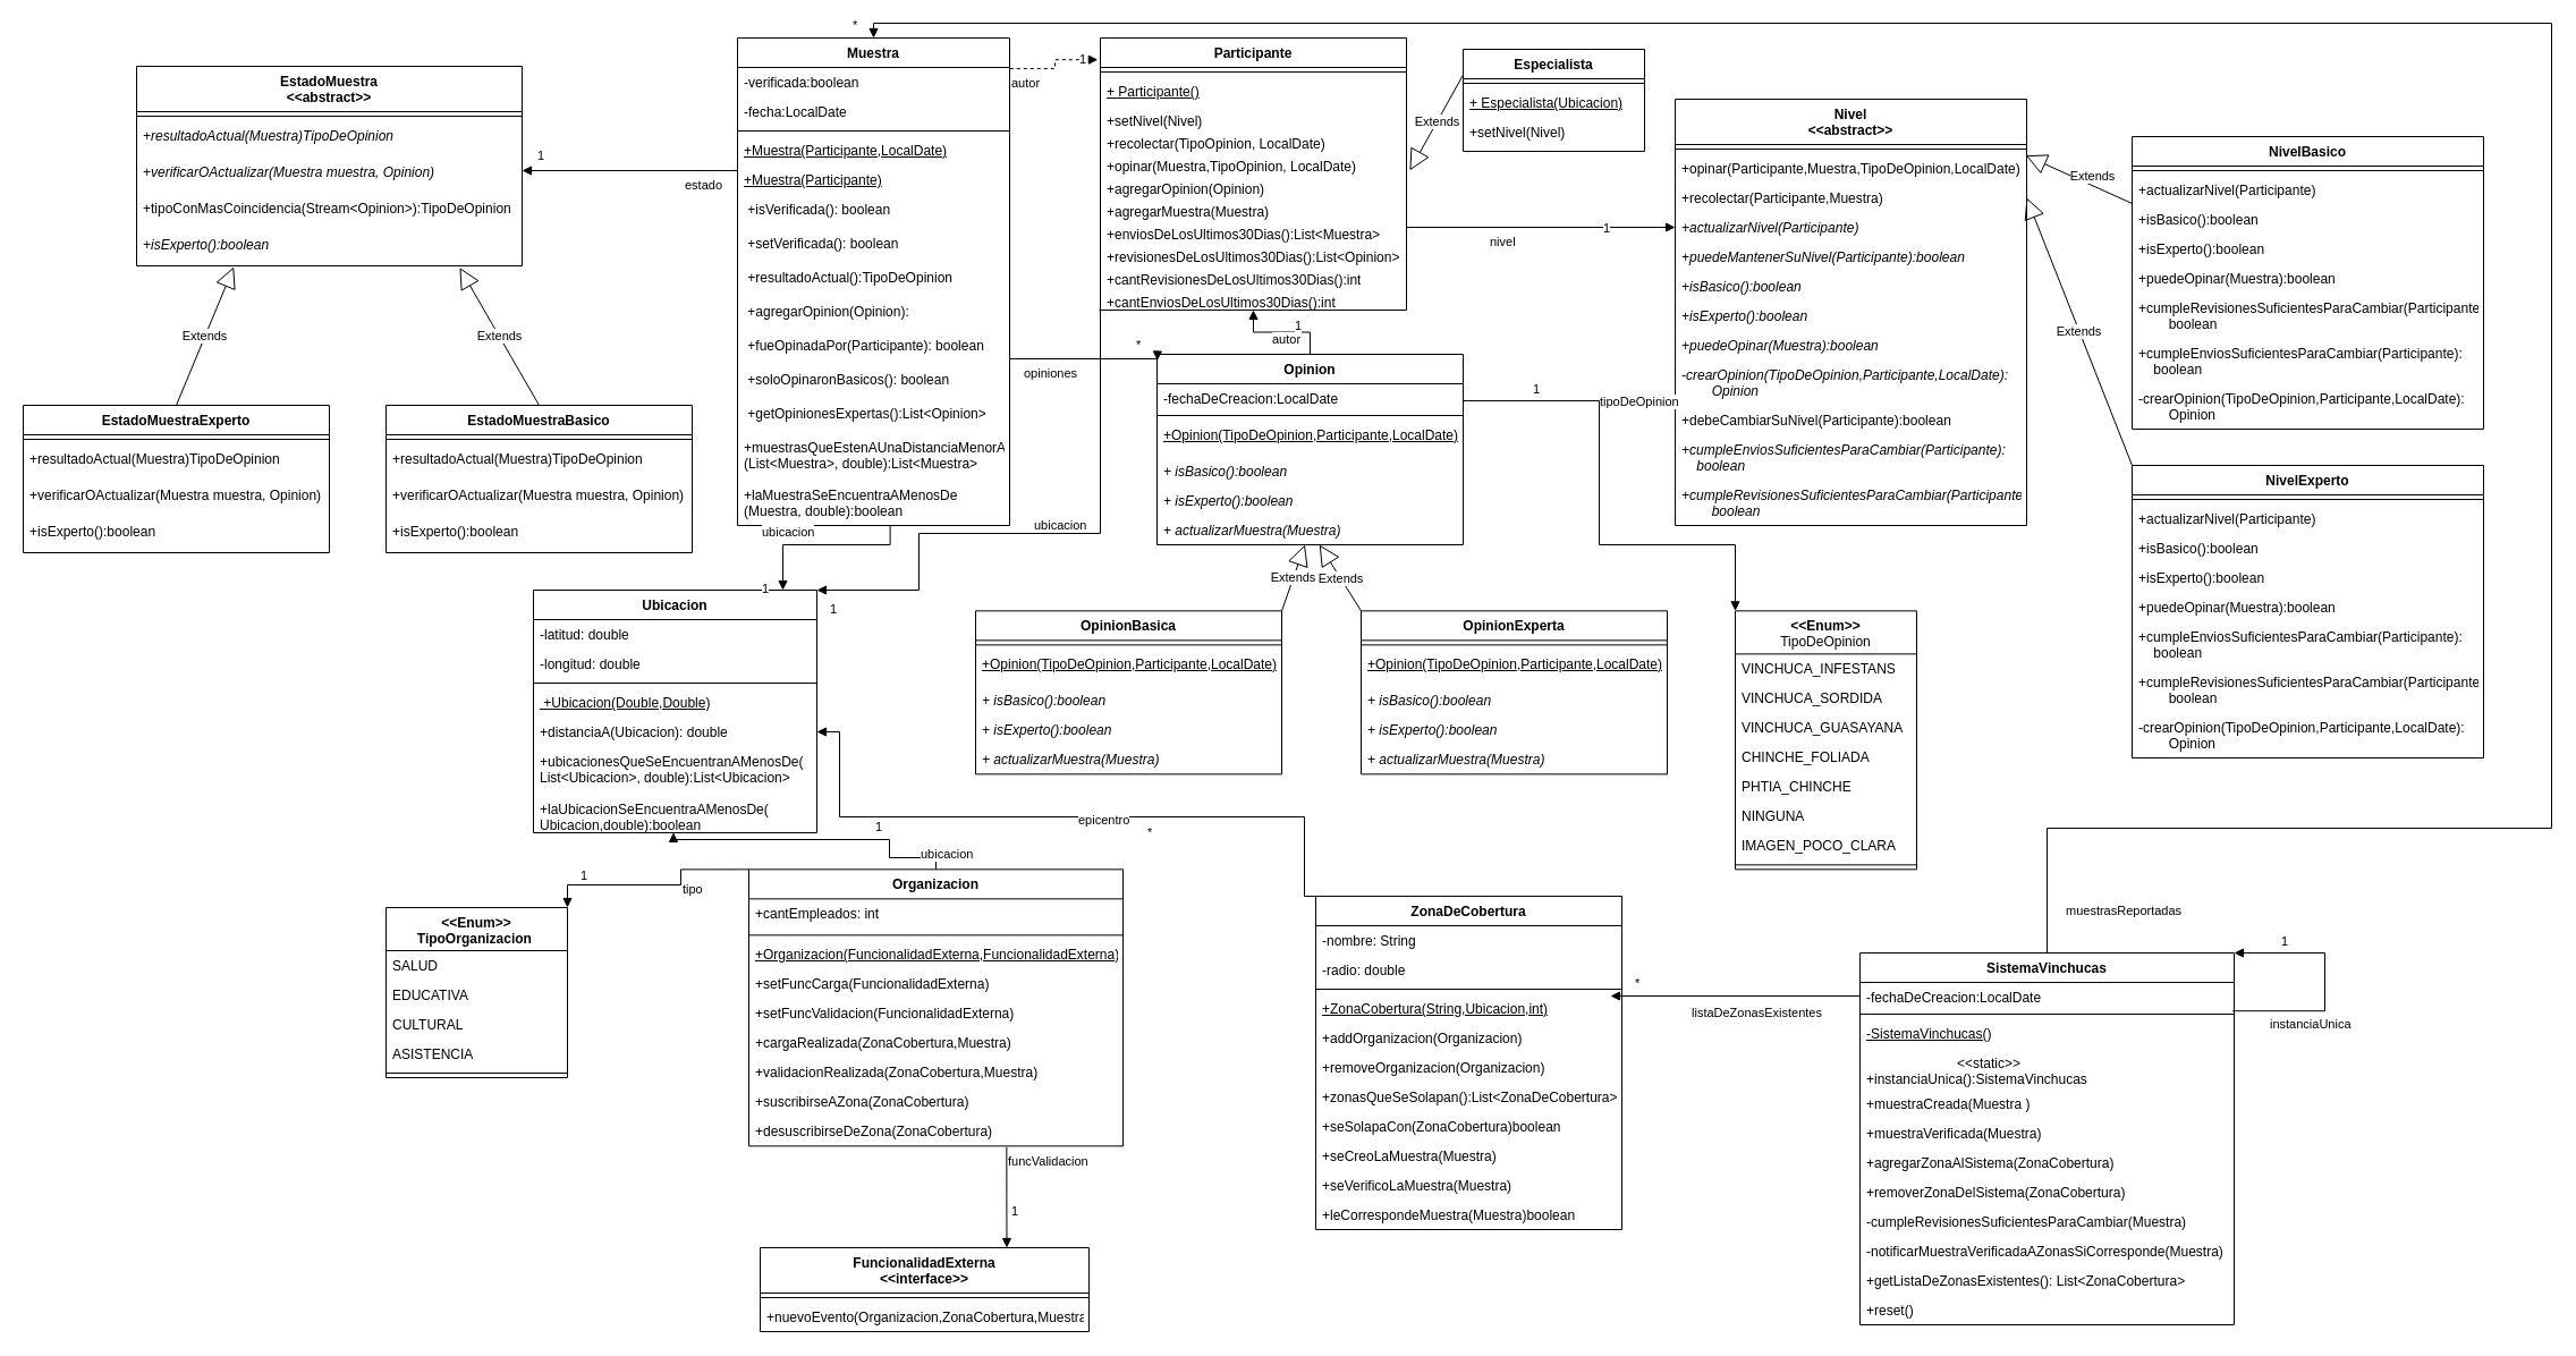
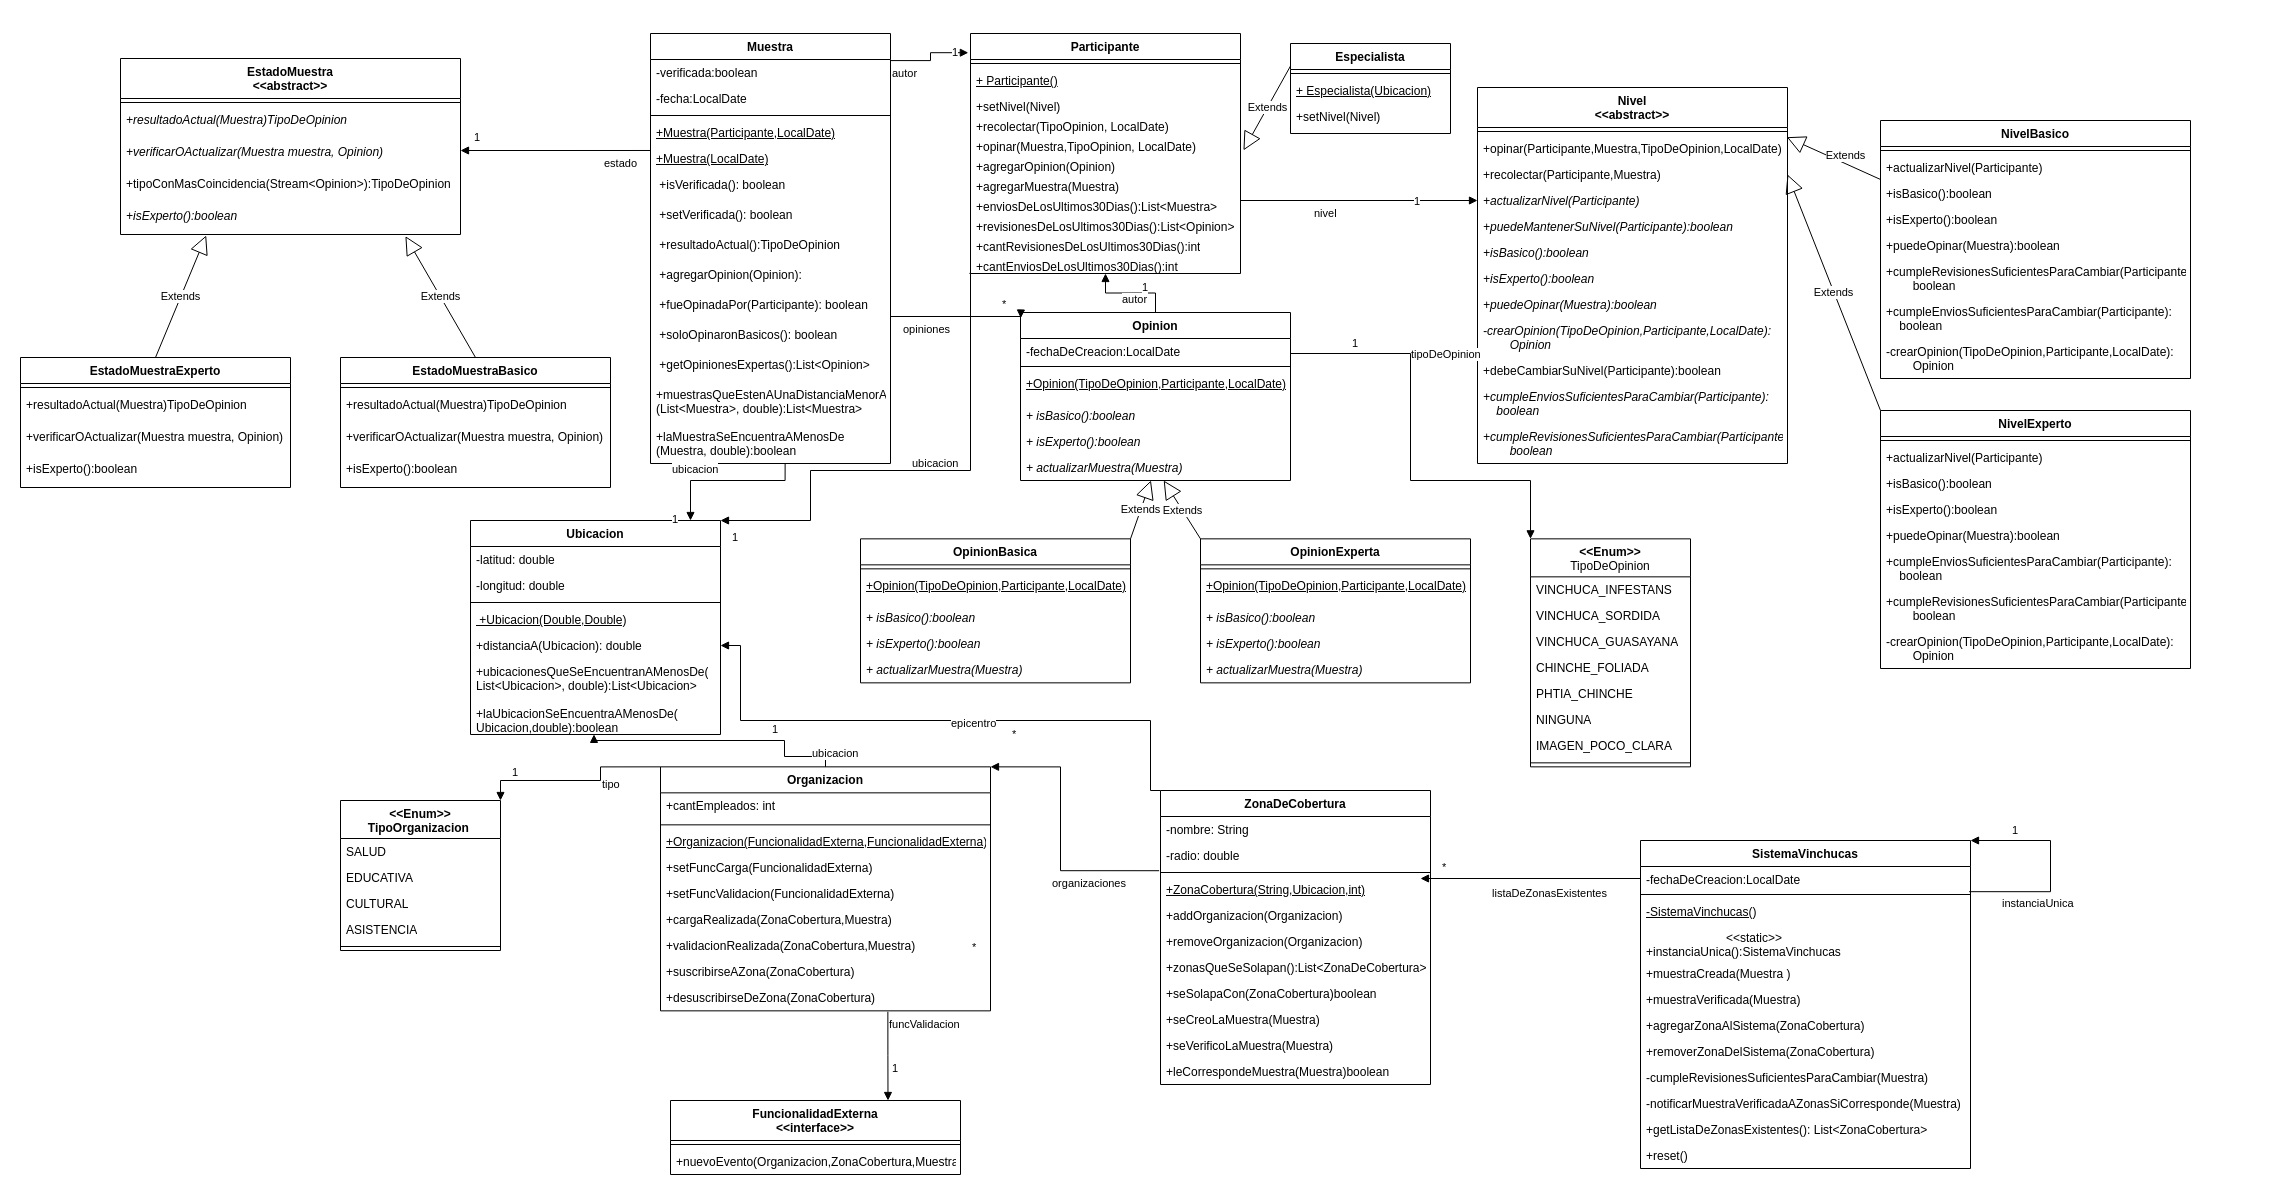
- <mxCell id="197" value="muestrasReportadas" style="endArrow=block;endFill=1;html=1;edgeStyle=orthogonalEdgeStyle;align=left;verticalAlign=top;rounded=0;exitX=0.5;exitY=0;exitDx=0;exitDy=0;entryX=0.5;entryY=0;entryDx=0;entryDy=0;" edge="1" parent="1" source="133" target="27"><mxGeometry x="-0.964" y="-15" relative="1" as="geometry"><mxPoint x="2000" y="770" as="sourcePoint" /><mxPoint x="2160" y="770" as="targetPoint" /><Array as="points"><mxPoint x="1805" y="730" /><mxPoint x="2250" y="730" /><mxPoint x="2250" y="20" /><mxPoint x="770" y="20" /></Array><mxPoint as="offset" /></mxGeometry></mxCell>
- <mxCell id="198" value="*" style="edgeLabel;resizable=0;html=1;align=left;verticalAlign=bottom;" connectable="0" vertex="1" parent="197"><mxGeometry x="-1" relative="1" as="geometry"><mxPoint x="-1055" y="-810" as="offset" /></mxGeometry></mxCell>
- <mxCell id="165" value="autor" style="endArrow=block;endFill=1;html=1;edgeStyle=orthogonalEdgeStyle;align=left;verticalAlign=top;rounded=0;exitX=1.001;exitY=0.063;exitDx=0;exitDy=0;exitPerimeter=0;entryX=-0.008;entryY=0.08;entryDx=0;entryDy=0;entryPerimeter=0;dashed=1;" parent="1" source="27" target="15" edge="1"><mxGeometry x="-1" relative="1" as="geometry"><mxPoint x="890" y="30" as="sourcePoint" /><mxPoint x="960" y="49" as="targetPoint" /><Array as="points" /></mxGeometry></mxCell>
+ <mxCell id="165" value="autor" style="endArrow=block;endFill=1;html=1;edgeStyle=orthogonalEdgeStyle;align=left;verticalAlign=top;rounded=0;exitX=1.001;exitY=0.063;exitDx=0;exitDy=0;exitPerimeter=0;entryX=-0.008;entryY=0.08;entryDx=0;entryDy=0;entryPerimeter=0;" parent="1" source="27" target="15" edge="1"><mxGeometry x="-1" relative="1" as="geometry"><mxPoint x="890" y="30" as="sourcePoint" /><mxPoint x="960" y="49" as="targetPoint" /><Array as="points" /></mxGeometry></mxCell>
- <mxCell id="32" value="&lt;u&gt;+Muestra(Participante)&lt;/u&gt;" style="text;strokeColor=none;fillColor=none;align=left;verticalAlign=top;spacingLeft=4;spacingRight=4;overflow=hidden;rotatable=0;points=[[0,0.5],[1,0.5]];portConstraint=eastwest;whiteSpace=wrap;html=1;" parent="27" vertex="1"><mxGeometry y="112" width="240" height="26" as="geometry" /></mxCell>
+ <mxCell id="32" value="&lt;u&gt;+Muestra(LocalDate)&lt;/u&gt;" style="text;strokeColor=none;fillColor=none;align=left;verticalAlign=top;spacingLeft=4;spacingRight=4;overflow=hidden;rotatable=0;points=[[0,0.5],[1,0.5]];portConstraint=eastwest;whiteSpace=wrap;html=1;" parent="27" vertex="1"><mxGeometry y="112" width="240" height="26" as="geometry" /></mxCell>
+ <mxCell id="131" value="organizaciones" style="endArrow=block;endFill=1;html=1;edgeStyle=orthogonalEdgeStyle;align=left;verticalAlign=top;rounded=0;entryX=1;entryY=0;entryDx=0;entryDy=0;exitX=-0.005;exitY=1.085;exitDx=0;exitDy=0;exitPerimeter=0;" parent="1" source="71" target="88" edge="1"><mxGeometry x="-0.202" y="14" relative="1" as="geometry"><mxPoint x="1370" y="780" as="sourcePoint" /><mxPoint x="990" y="669" as="targetPoint" /><Array as="points"><mxPoint x="1060" y="870" /><mxPoint x="1060" y="766" /></Array><mxPoint x="4" y="10" as="offset" /></mxGeometry></mxCell>
+ <mxCell id="132" value="*" style="edgeLabel;resizable=0;html=1;align=left;verticalAlign=bottom;" parent="131" connectable="0" vertex="1"><mxGeometry x="-1" relative="1" as="geometry"><mxPoint x="-189" y="85" as="offset" /></mxGeometry></mxCell>
